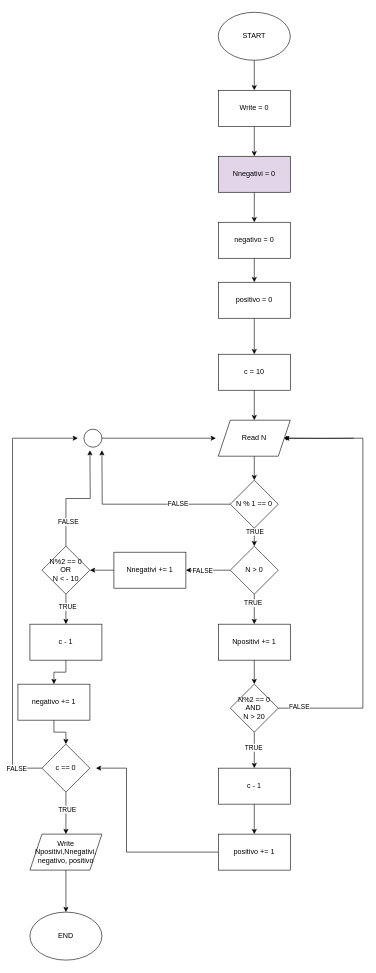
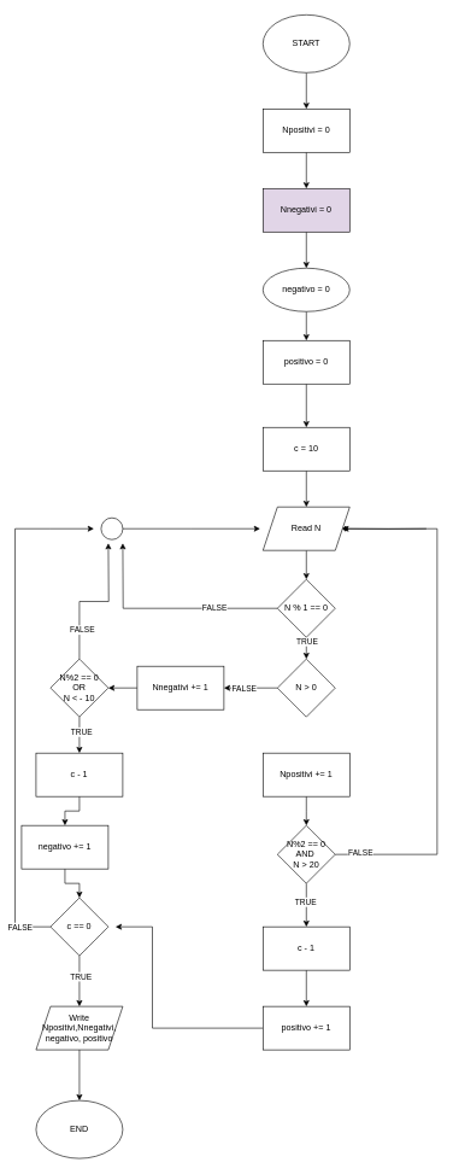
- <mxCell id="55" value="Write = 0" style="rounded=0;whiteSpace=wrap;html=1;" vertex="1" parent="1"><mxGeometry x="363" y="150" width="120" height="60" as="geometry" /></mxCell>
+ <mxCell id="55" value="Npositivi = 0" style="rounded=0;whiteSpace=wrap;html=1;" vertex="1" parent="1"><mxGeometry x="363" y="150" width="120" height="60" as="geometry" /></mxCell>
- <mxCell id="16" value="negativo = 0" style="rounded=0;whiteSpace=wrap;html=1;" parent="1" vertex="1"><mxGeometry x="363" y="370" width="120" height="60" as="geometry" /></mxCell>
+ <mxCell id="16" value="negativo = 0" style="ellipse;whiteSpace=wrap;html=1;" parent="1" vertex="1"><mxGeometry x="363" y="370" width="120" height="60" as="geometry" /></mxCell>
- <mxCell id="19" value="" style="edgeStyle=orthogonalEdgeStyle;rounded=0;orthogonalLoop=1;jettySize=auto;html=1;" parent="1" source="21" target="25" edge="1"><mxGeometry relative="1" as="geometry" /></mxCell>
- <mxCell id="20" value="TRUE" style="edgeLabel;html=1;align=center;verticalAlign=middle;resizable=0;points=[];" parent="19" vertex="1" connectable="0"><mxGeometry x="-0.455" y="-3" relative="1" as="geometry"><mxPoint as="offset" /></mxGeometry></mxCell>
